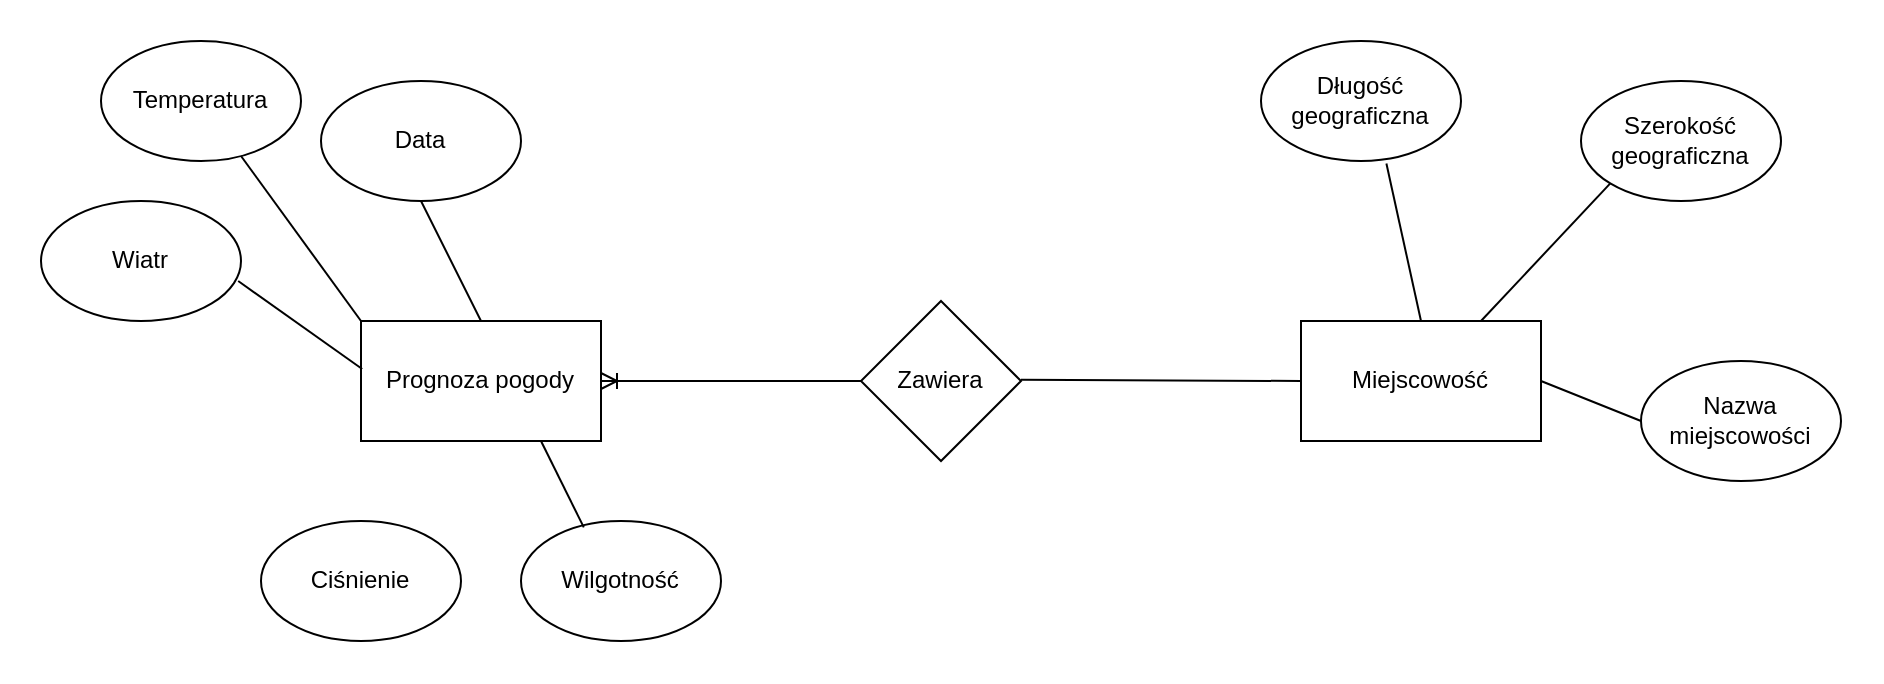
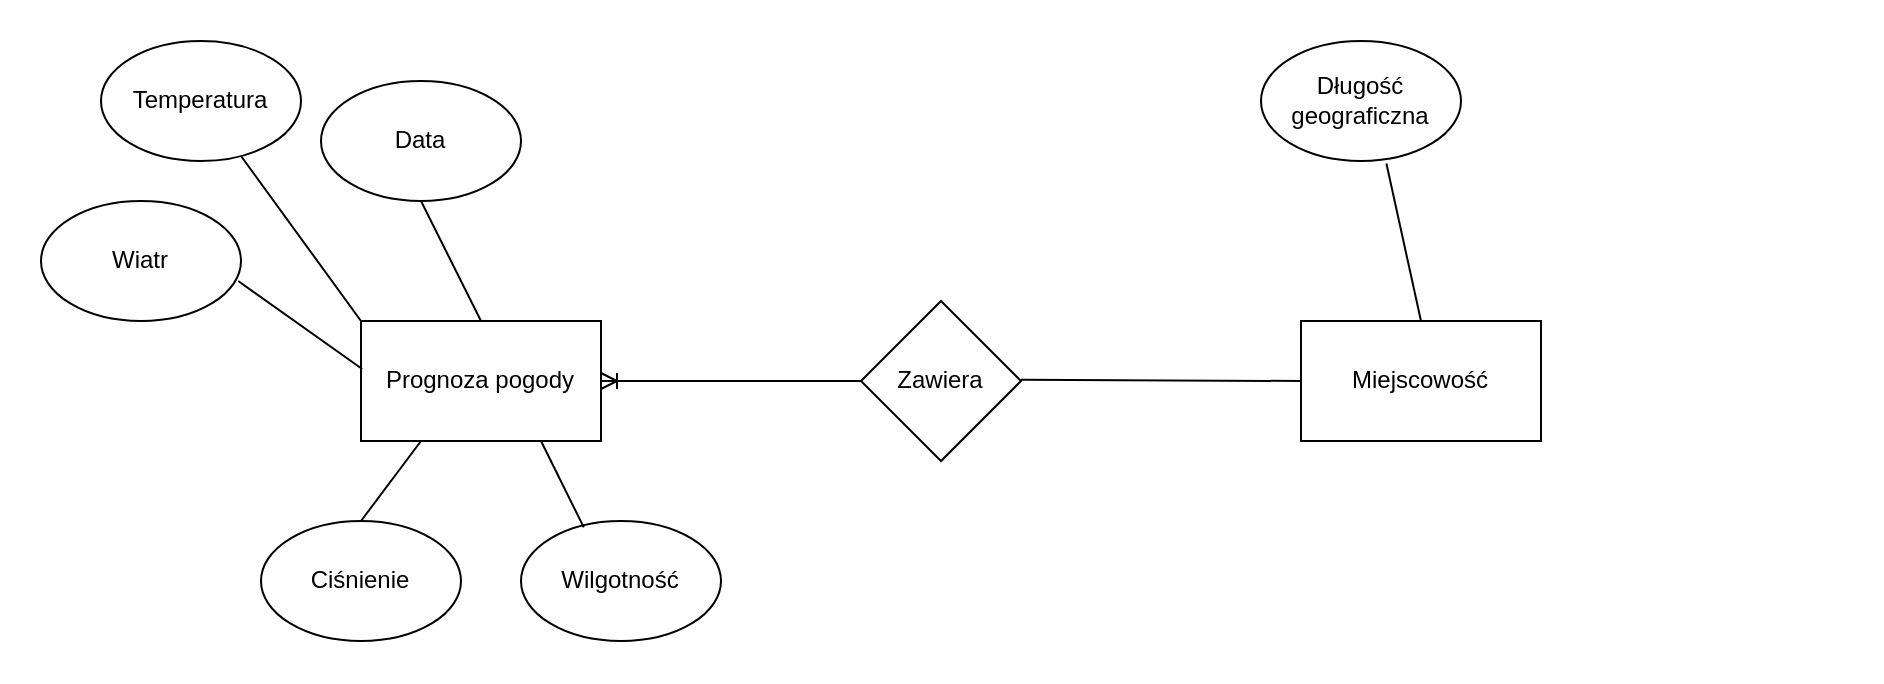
- <mxCell id="17" value="Szerokość geograficzna" style="ellipse;whiteSpace=wrap;html=1;" vertex="1" parent="1"><mxGeometry x="790" y="40" width="100" height="60" as="geometry" /></mxCell>
- <mxCell id="18" value="" style="endArrow=none;html=1;rounded=0;entryX=0;entryY=1;entryDx=0;entryDy=0;exitX=0.75;exitY=0;exitDx=0;exitDy=0;" edge="1" parent="1" source="2" target="17"><mxGeometry width="50" height="50" relative="1" as="geometry"><mxPoint x="780" y="200" as="sourcePoint" /><mxPoint x="830" y="220" as="targetPoint" /></mxGeometry></mxCell>
- <mxCell id="10" value="" style="endArrow=none;html=1;rounded=0;entryX=0;entryY=0.5;entryDx=0;entryDy=0;exitX=1;exitY=0.5;exitDx=0;exitDy=0;" parent="1" source="2" target="9" edge="1"><mxGeometry width="50" height="50" relative="1" as="geometry"><mxPoint x="530" y="130" as="sourcePoint" /><mxPoint x="580" y="80" as="targetPoint" /></mxGeometry></mxCell>
- <mxCell id="9" value="Nazwa miejscowości" style="ellipse;whiteSpace=wrap;html=1;" parent="1" vertex="1"><mxGeometry x="820" y="180" width="100" height="60" as="geometry" /></mxCell>
+ <mxCell id="14" value="" style="endArrow=none;html=1;rounded=0;entryX=0.25;entryY=1;entryDx=0;entryDy=0;exitX=0.5;exitY=0;exitDx=0;exitDy=0;" parent="1" source="6" target="3" edge="1"><mxGeometry width="50" height="50" relative="1" as="geometry"><mxPoint x="120" y="270" as="sourcePoint" /><mxPoint x="170" y="220" as="targetPoint" /></mxGeometry></mxCell>
